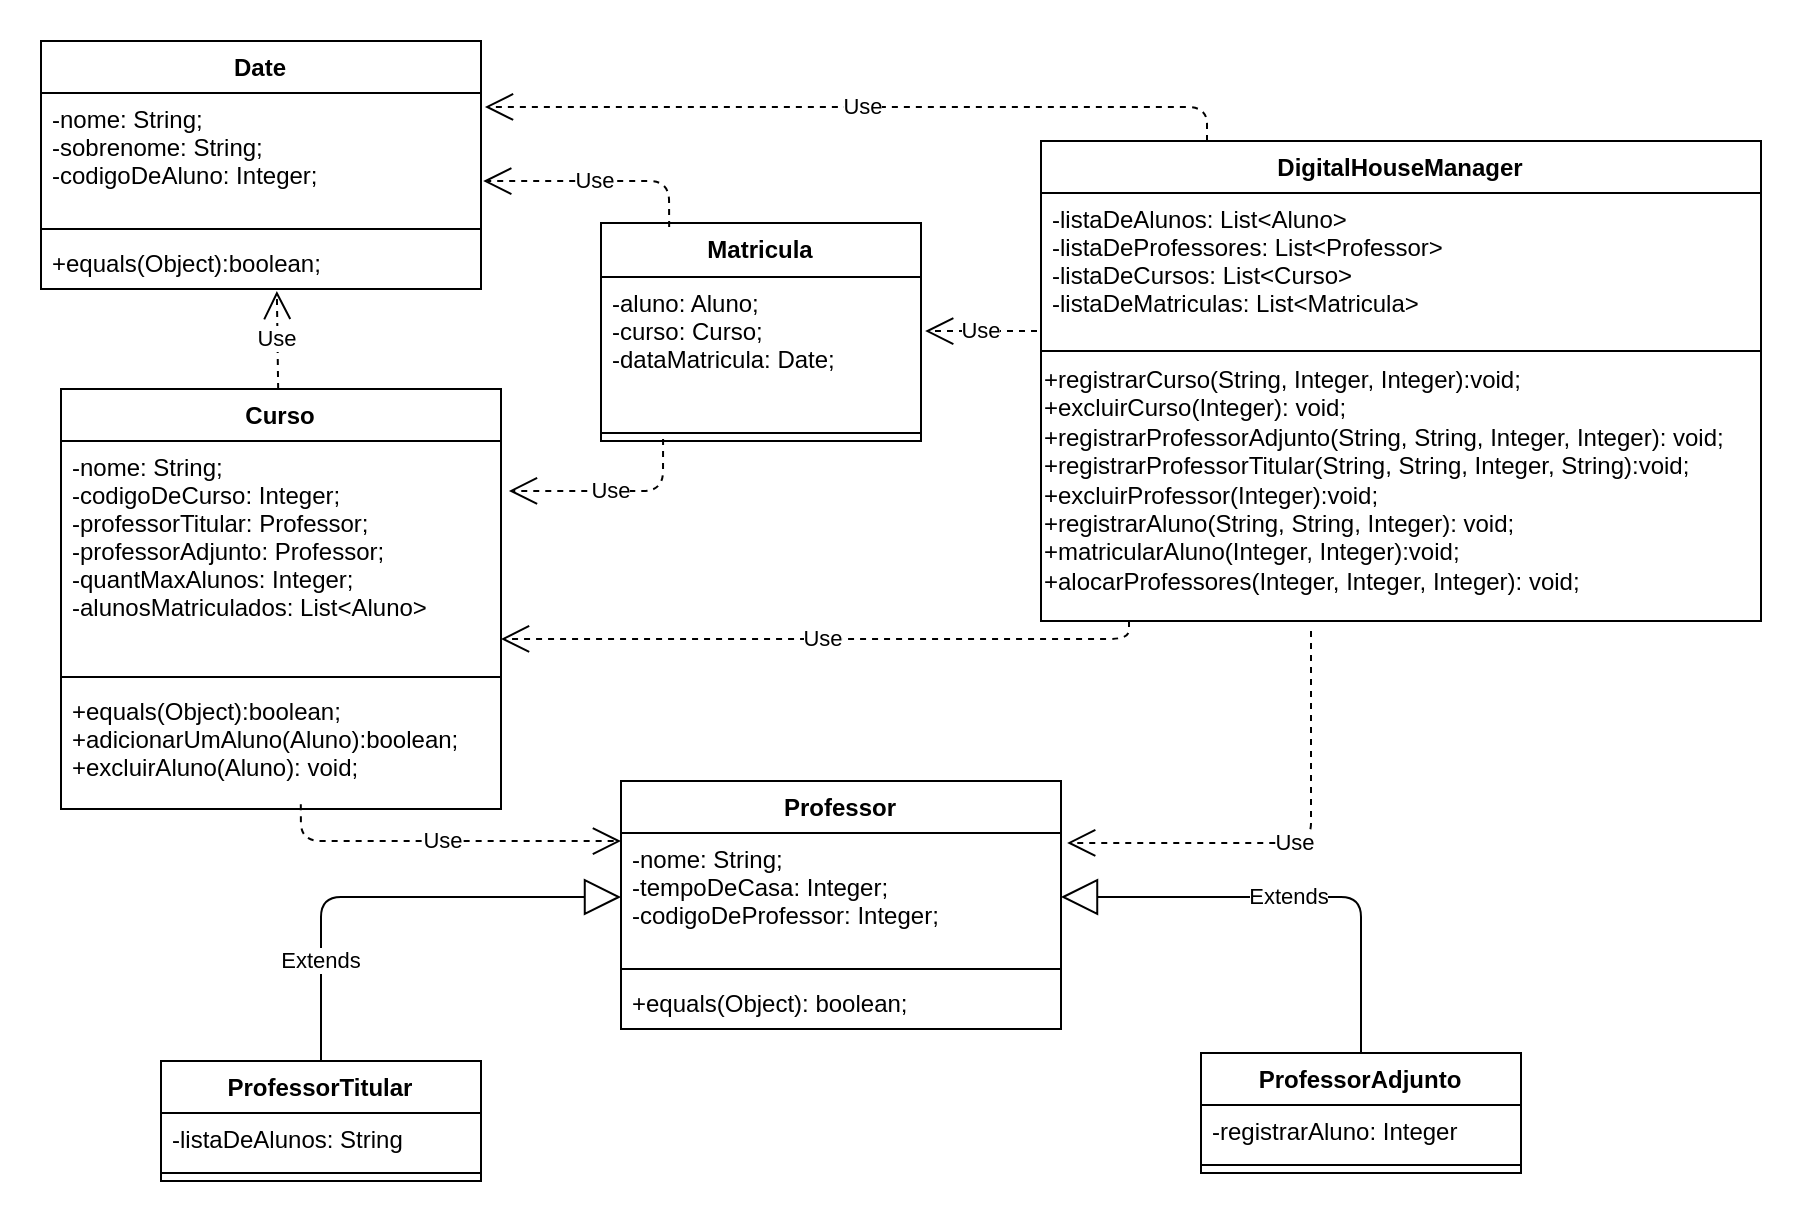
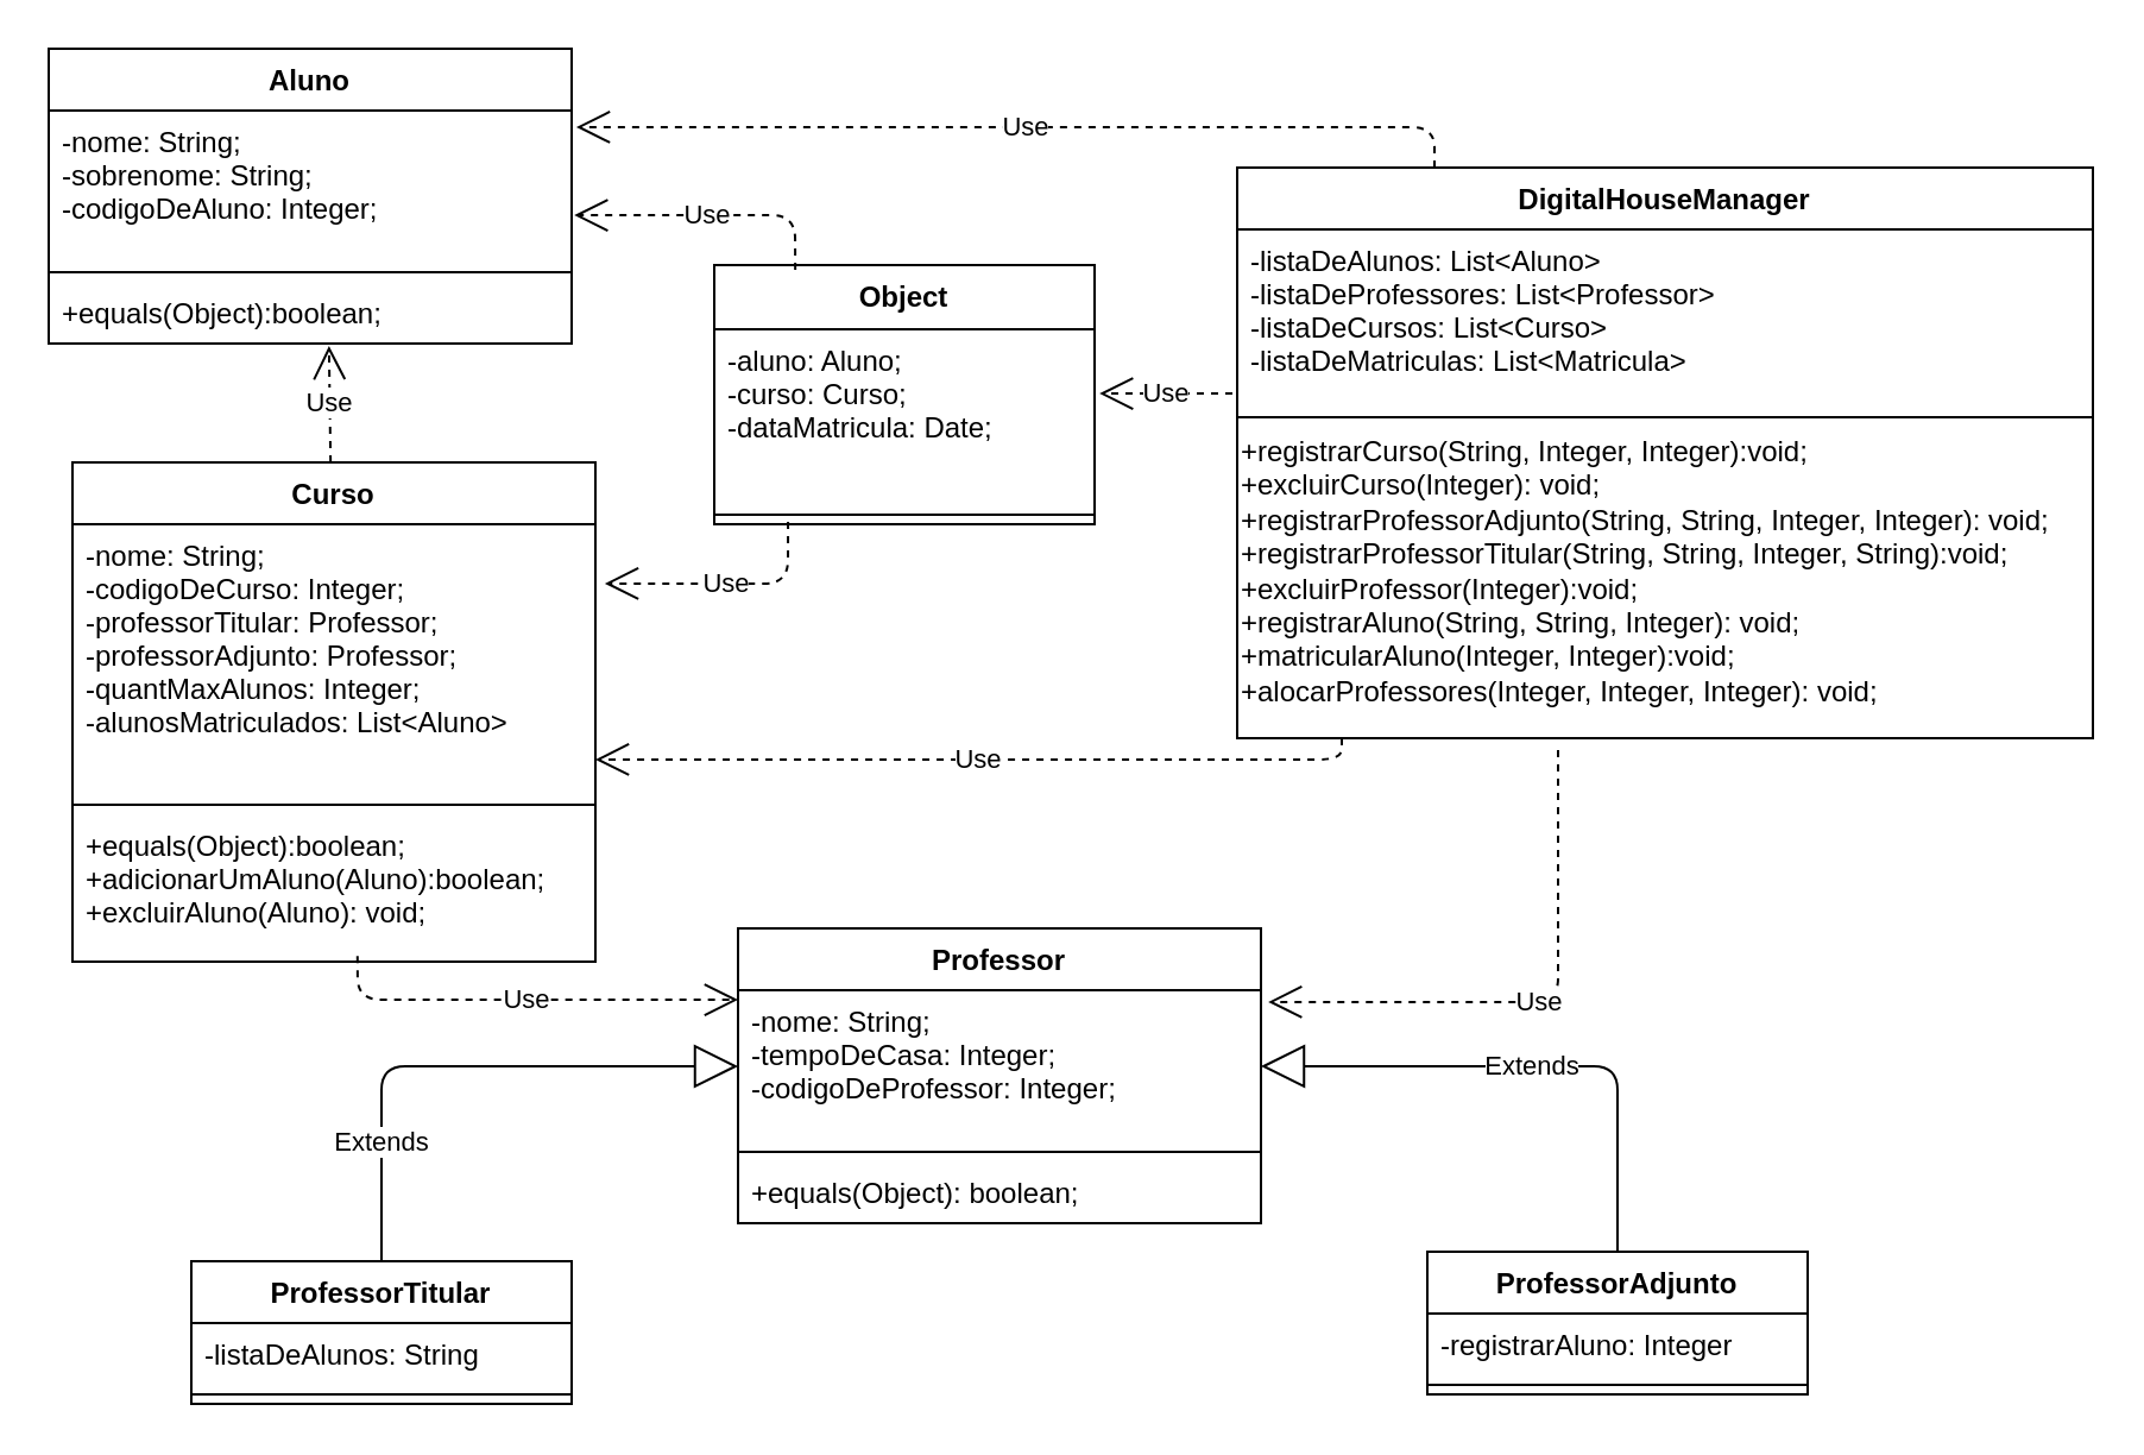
- <mxCell id="2" value="Date" style="swimlane;fontStyle=1;align=center;verticalAlign=top;childLayout=stackLayout;horizontal=1;startSize=26;horizontalStack=0;resizeParent=1;resizeParentMax=0;resizeLast=0;collapsible=1;marginBottom=0;" vertex="1" parent="1"><mxGeometry x="20" y="20" width="220" height="124" as="geometry" /></mxCell>
+ <mxCell id="2" value="Aluno" style="swimlane;fontStyle=1;align=center;verticalAlign=top;childLayout=stackLayout;horizontal=1;startSize=26;horizontalStack=0;resizeParent=1;resizeParentMax=0;resizeLast=0;collapsible=1;marginBottom=0;" vertex="1" parent="1"><mxGeometry x="20" y="20" width="220" height="124" as="geometry" /></mxCell>
- <mxCell id="20" value="Matricula" style="swimlane;fontStyle=1;align=center;verticalAlign=top;childLayout=stackLayout;horizontal=1;startSize=27;horizontalStack=0;resizeParent=1;resizeParentMax=0;resizeLast=0;collapsible=1;marginBottom=0;" vertex="1" parent="1"><mxGeometry x="300" y="111" width="160" height="109" as="geometry" /></mxCell>
+ <mxCell id="20" value="Object" style="swimlane;fontStyle=1;align=center;verticalAlign=top;childLayout=stackLayout;horizontal=1;startSize=27;horizontalStack=0;resizeParent=1;resizeParentMax=0;resizeLast=0;collapsible=1;marginBottom=0;" vertex="1" parent="1"><mxGeometry x="300" y="111" width="160" height="109" as="geometry" /></mxCell>
